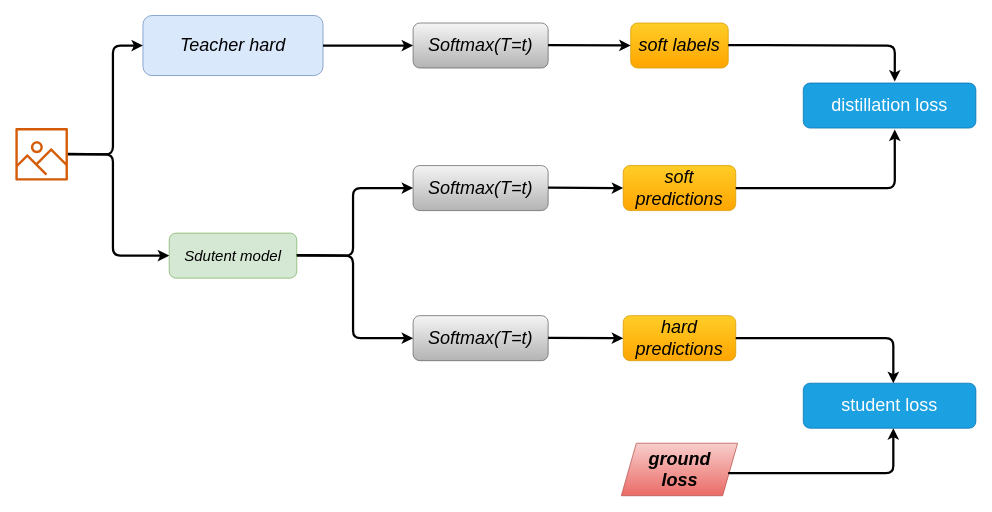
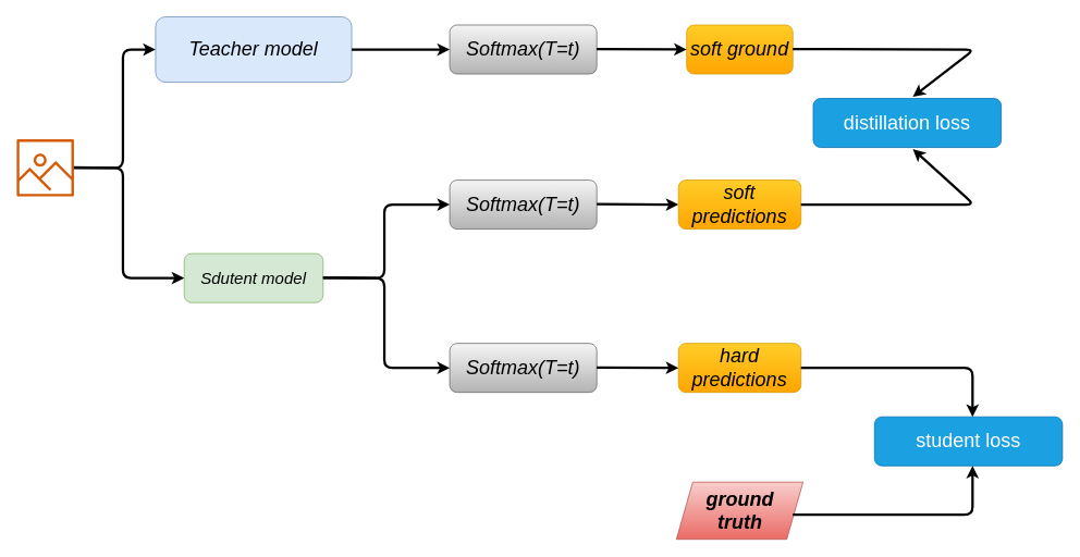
- <mxCell id="3" value="&lt;font style=&quot;font-size: 24px;&quot;&gt;&lt;i&gt;Teacher hard&lt;/i&gt;&lt;/font&gt;" style="rounded=1;whiteSpace=wrap;html=1;fontSize=20;fillColor=#dae8fc;strokeColor=#6c8ebf;" vertex="1" parent="1"><mxGeometry x="190" y="20" width="240" height="80" as="geometry" /></mxCell>
+ <mxCell id="3" value="&lt;font style=&quot;font-size: 24px;&quot;&gt;&lt;i&gt;Teacher model&lt;/i&gt;&lt;/font&gt;" style="rounded=1;whiteSpace=wrap;html=1;fontSize=20;fillColor=#dae8fc;strokeColor=#6c8ebf;" vertex="1" parent="1"><mxGeometry x="190" y="20" width="240" height="80" as="geometry" /></mxCell>
- <mxCell id="13" value="&lt;i&gt;soft labels&lt;/i&gt;" style="rounded=1;whiteSpace=wrap;html=1;fontSize=24;fillColor=#ffcd28;gradientColor=#ffa500;strokeColor=#d79b00;" vertex="1" parent="1"><mxGeometry x="840" y="30" width="130" height="60" as="geometry" /></mxCell>
+ <mxCell id="13" value="&lt;i&gt;soft ground&lt;/i&gt;" style="rounded=1;whiteSpace=wrap;html=1;fontSize=24;fillColor=#ffcd28;gradientColor=#ffa500;strokeColor=#d79b00;" vertex="1" parent="1"><mxGeometry x="840" y="30" width="130" height="60" as="geometry" /></mxCell>
- <mxCell id="20" value="distillation loss" style="rounded=1;whiteSpace=wrap;html=1;fontSize=24;fillColor=#1ba1e2;strokeColor=#006EAF;fontColor=#ffffff;" vertex="1" parent="1"><mxGeometry x="1070" y="110" width="230" height="60" as="geometry" /></mxCell>
+ <mxCell id="20" value="distillation loss" style="rounded=1;whiteSpace=wrap;html=1;fontSize=24;fillColor=#1ba1e2;strokeColor=#006EAF;fontColor=#ffffff;" vertex="1" parent="1"><mxGeometry x="995" y="120" width="230" height="60" as="geometry" /></mxCell>
- <mxCell id="16" value="&lt;b style=&quot;&quot;&gt;&lt;i&gt;ground &lt;br&gt;loss&lt;/i&gt;&lt;/b&gt;" style="shape=parallelogram;perimeter=parallelogramPerimeter;whiteSpace=wrap;html=1;fixedSize=1;fontSize=24;fillColor=#f8cecc;gradientColor=#ea6b66;strokeColor=#b85450;" vertex="1" parent="1"><mxGeometry x="827.5" y="590" width="155" height="70" as="geometry" /></mxCell>
+ <mxCell id="16" value="&lt;b style=&quot;&quot;&gt;&lt;i&gt;ground &lt;br&gt;truth&lt;/i&gt;&lt;/b&gt;" style="shape=parallelogram;perimeter=parallelogramPerimeter;whiteSpace=wrap;html=1;fixedSize=1;fontSize=24;fillColor=#f8cecc;gradientColor=#ea6b66;strokeColor=#b85450;" vertex="1" parent="1"><mxGeometry x="827.5" y="590" width="155" height="70" as="geometry" /></mxCell>
